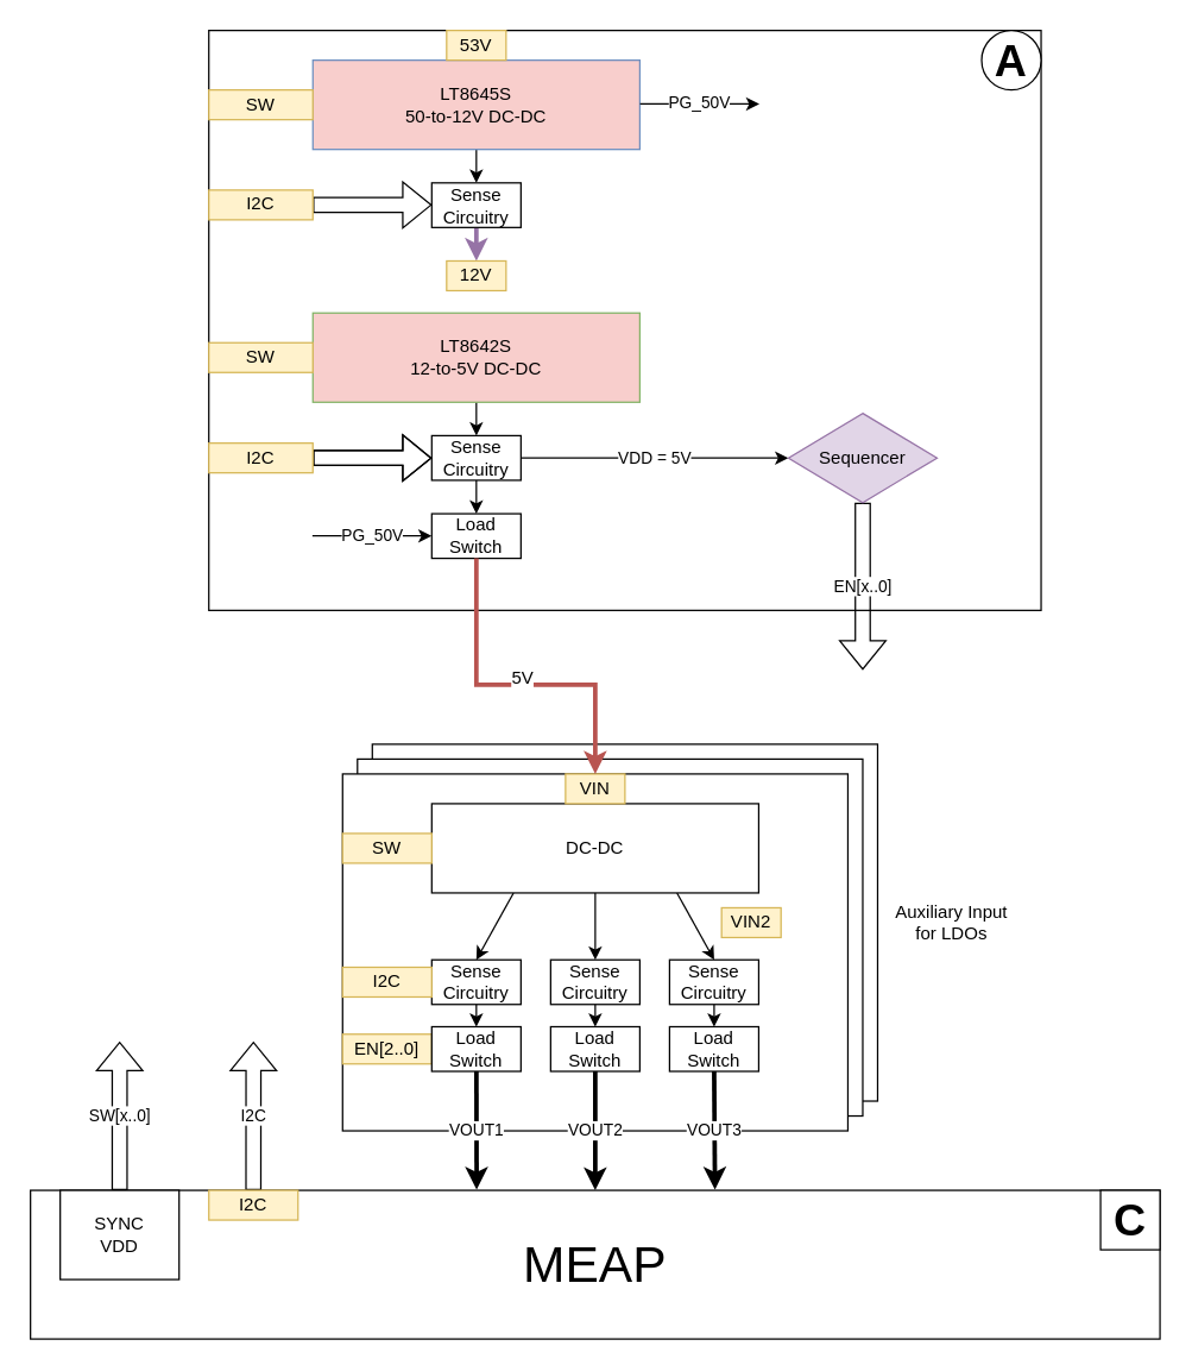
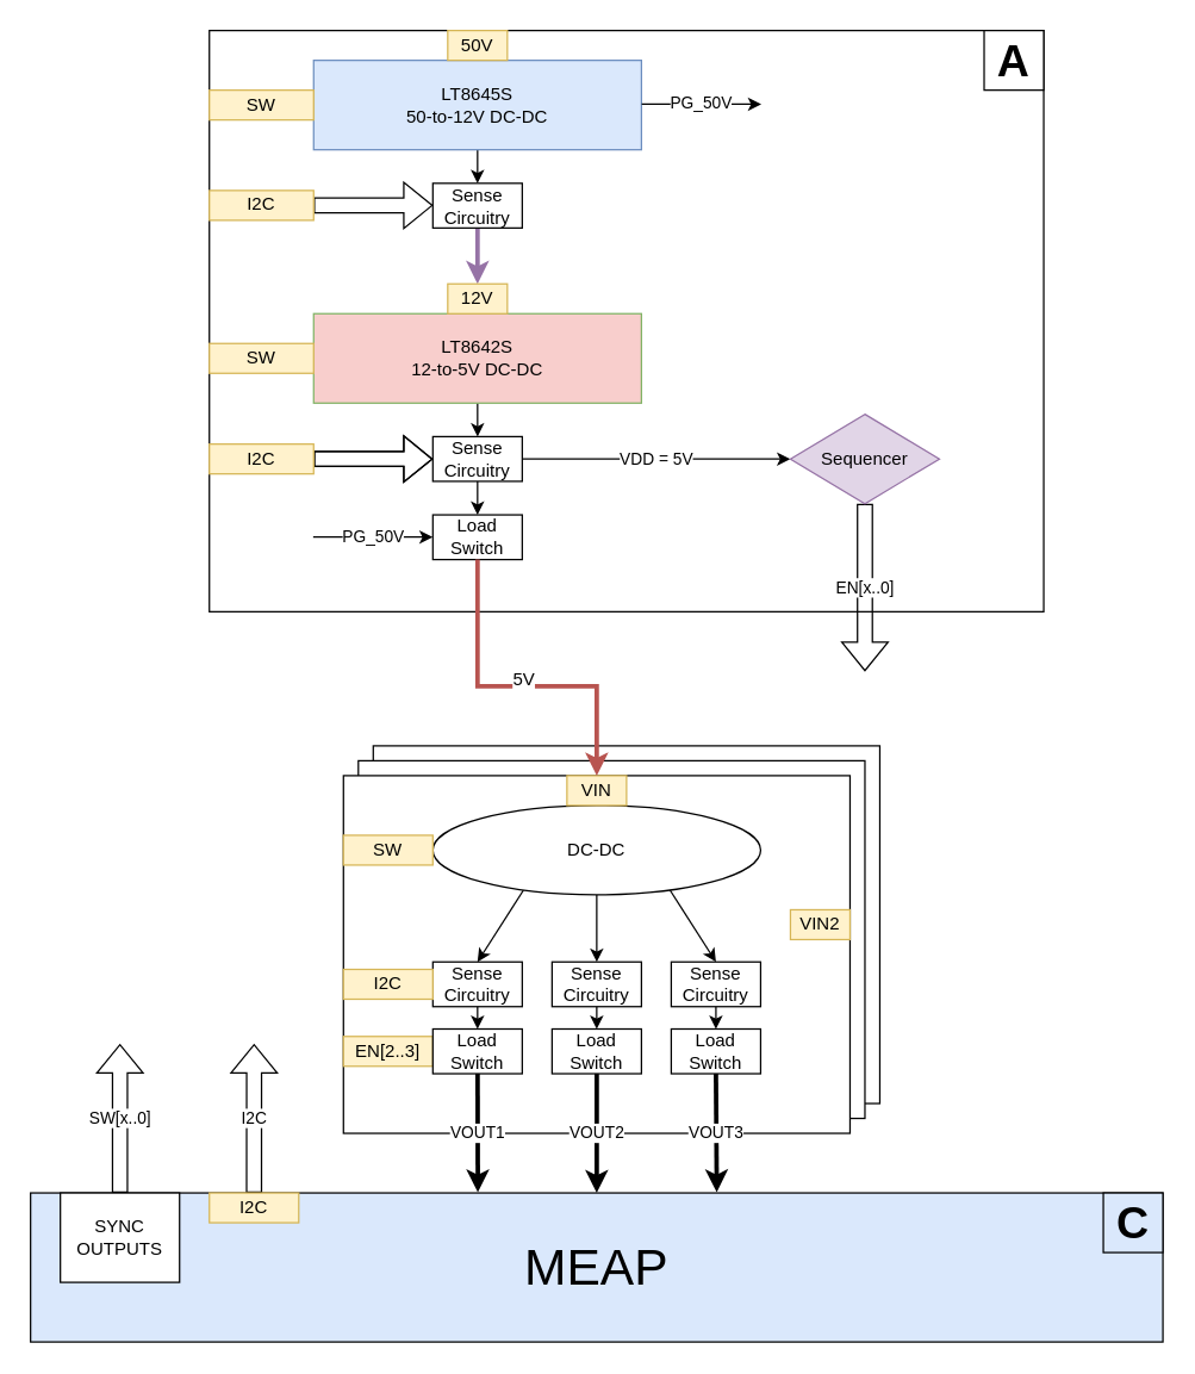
- <mxCell id="31" value="53V" style="text;html=1;strokeColor=#d6b656;fillColor=#fff2cc;align=center;verticalAlign=middle;whiteSpace=wrap;rounded=0;" vertex="1" parent="1"><mxGeometry x="300" y="20" width="40" height="20" as="geometry" /></mxCell>
+ <mxCell id="31" value="50V" style="text;html=1;strokeColor=#d6b656;fillColor=#fff2cc;align=center;verticalAlign=middle;whiteSpace=wrap;rounded=0;" vertex="1" parent="1"><mxGeometry x="300" y="20" width="40" height="20" as="geometry" /></mxCell>
- <mxCell id="54" value="&lt;font style=&quot;font-size: 30px&quot;&gt;&lt;b&gt;A&lt;/b&gt;&lt;/font&gt;" style="ellipse;whiteSpace=wrap;html=1;" vertex="1" parent="1"><mxGeometry x="660" y="20" width="40" height="40" as="geometry" /></mxCell>
+ <mxCell id="54" value="&lt;font style=&quot;font-size: 30px&quot;&gt;&lt;b&gt;A&lt;/b&gt;&lt;/font&gt;" style="rounded=0;whiteSpace=wrap;html=1;" vertex="1" parent="1"><mxGeometry x="660" y="20" width="40" height="40" as="geometry" /></mxCell>
- <mxCell id="27" value="LT8645S&lt;br&gt;50-to-12V DC-DC&lt;br&gt;" style="rounded=0;whiteSpace=wrap;html=1;fillColor=#f8cecc;strokeColor=#6c8ebf;" vertex="1" parent="1"><mxGeometry x="210" y="40" width="220" height="60" as="geometry" /></mxCell>
+ <mxCell id="27" value="LT8645S&lt;br&gt;50-to-12V DC-DC&lt;br&gt;" style="rounded=0;whiteSpace=wrap;html=1;fillColor=#dae8fc;strokeColor=#6c8ebf;" vertex="1" parent="1"><mxGeometry x="210" y="40" width="220" height="60" as="geometry" /></mxCell>
- <mxCell id="40" value="12V" style="text;html=1;strokeColor=#d6b656;fillColor=#fff2cc;align=center;verticalAlign=middle;whiteSpace=wrap;rounded=0;" vertex="1" parent="1"><mxGeometry x="300" y="175" width="40" height="20" as="geometry" /></mxCell>
+ <mxCell id="40" value="12V" style="text;html=1;strokeColor=#d6b656;fillColor=#fff2cc;align=center;verticalAlign=middle;whiteSpace=wrap;rounded=0;" vertex="1" parent="1"><mxGeometry x="300" y="190" width="40" height="20" as="geometry" /></mxCell>
- <mxCell id="10" value="DC-DC" style="rounded=0;whiteSpace=wrap;html=1;" vertex="1" parent="1"><mxGeometry x="290" y="540" width="220" height="60" as="geometry" /></mxCell>
+ <mxCell id="10" value="DC-DC" style="ellipse;whiteSpace=wrap;html=1;" vertex="1" parent="1"><mxGeometry x="290" y="540" width="220" height="60" as="geometry" /></mxCell>
- <mxCell id="58" value="VIN2" style="text;html=1;strokeColor=#d6b656;fillColor=#fff2cc;align=center;verticalAlign=middle;whiteSpace=wrap;rounded=0;" vertex="1" parent="1"><mxGeometry x="485" y="610" width="40" height="20" as="geometry" /></mxCell>
+ <mxCell id="58" value="VIN2" style="text;html=1;strokeColor=#d6b656;fillColor=#fff2cc;align=center;verticalAlign=middle;whiteSpace=wrap;rounded=0;" vertex="1" parent="1"><mxGeometry x="530" y="610" width="40" height="20" as="geometry" /></mxCell>
- <mxCell id="59" value="Auxiliary Input for LDOs" style="text;html=1;strokeColor=none;fillColor=none;align=center;verticalAlign=middle;whiteSpace=wrap;rounded=0;" vertex="1" parent="1"><mxGeometry x="600" y="610" width="80" height="20" as="geometry" /></mxCell>
- <mxCell id="6" value="EN[2..0]" style="text;html=1;strokeColor=#d6b656;fillColor=#fff2cc;align=center;verticalAlign=middle;whiteSpace=wrap;rounded=0;" vertex="1" parent="1"><mxGeometry x="230" y="695" width="60" height="20" as="geometry" /></mxCell>
+ <mxCell id="6" value="EN[2..3]" style="text;html=1;strokeColor=#d6b656;fillColor=#fff2cc;align=center;verticalAlign=middle;whiteSpace=wrap;rounded=0;" vertex="1" parent="1"><mxGeometry x="230" y="695" width="60" height="20" as="geometry" /></mxCell>
- <mxCell id="55" value="&lt;font style=&quot;font-size: 30px&quot;&gt;&lt;b&gt;C&lt;/b&gt;&lt;/font&gt;" style="rounded=0;whiteSpace=wrap;html=1;" vertex="1" parent="1"><mxGeometry x="740" y="800" width="40" height="40" as="geometry" /></mxCell>
+ <mxCell id="55" value="&lt;font style=&quot;font-size: 30px&quot;&gt;&lt;b&gt;C&lt;/b&gt;&lt;/font&gt;" style="rounded=0;whiteSpace=wrap;html=1;fillColor=#dae8fc;" vertex="1" parent="1"><mxGeometry x="740" y="800" width="40" height="40" as="geometry" /></mxCell>
- <mxCell id="44" value="SYNC&lt;br&gt;VDD" style="rounded=0;whiteSpace=wrap;html=1;" vertex="1" parent="1"><mxGeometry x="40" y="800" width="80" height="60" as="geometry" /></mxCell>
+ <mxCell id="44" value="SYNC&lt;br&gt;OUTPUTS" style="rounded=0;whiteSpace=wrap;html=1;" vertex="1" parent="1"><mxGeometry x="40" y="800" width="80" height="60" as="geometry" /></mxCell>
- <mxCell id="2" value="&lt;font style=&quot;font-size: 34px&quot;&gt;MEAP&lt;/font&gt;" style="rounded=0;whiteSpace=wrap;html=1;" vertex="1" parent="1"><mxGeometry x="20" y="800" width="760" height="100" as="geometry" /></mxCell>
+ <mxCell id="2" value="&lt;font style=&quot;font-size: 34px&quot;&gt;MEAP&lt;/font&gt;" style="rounded=0;whiteSpace=wrap;html=1;fillColor=#dae8fc;" vertex="1" parent="1"><mxGeometry x="20" y="800" width="760" height="100" as="geometry" /></mxCell>
